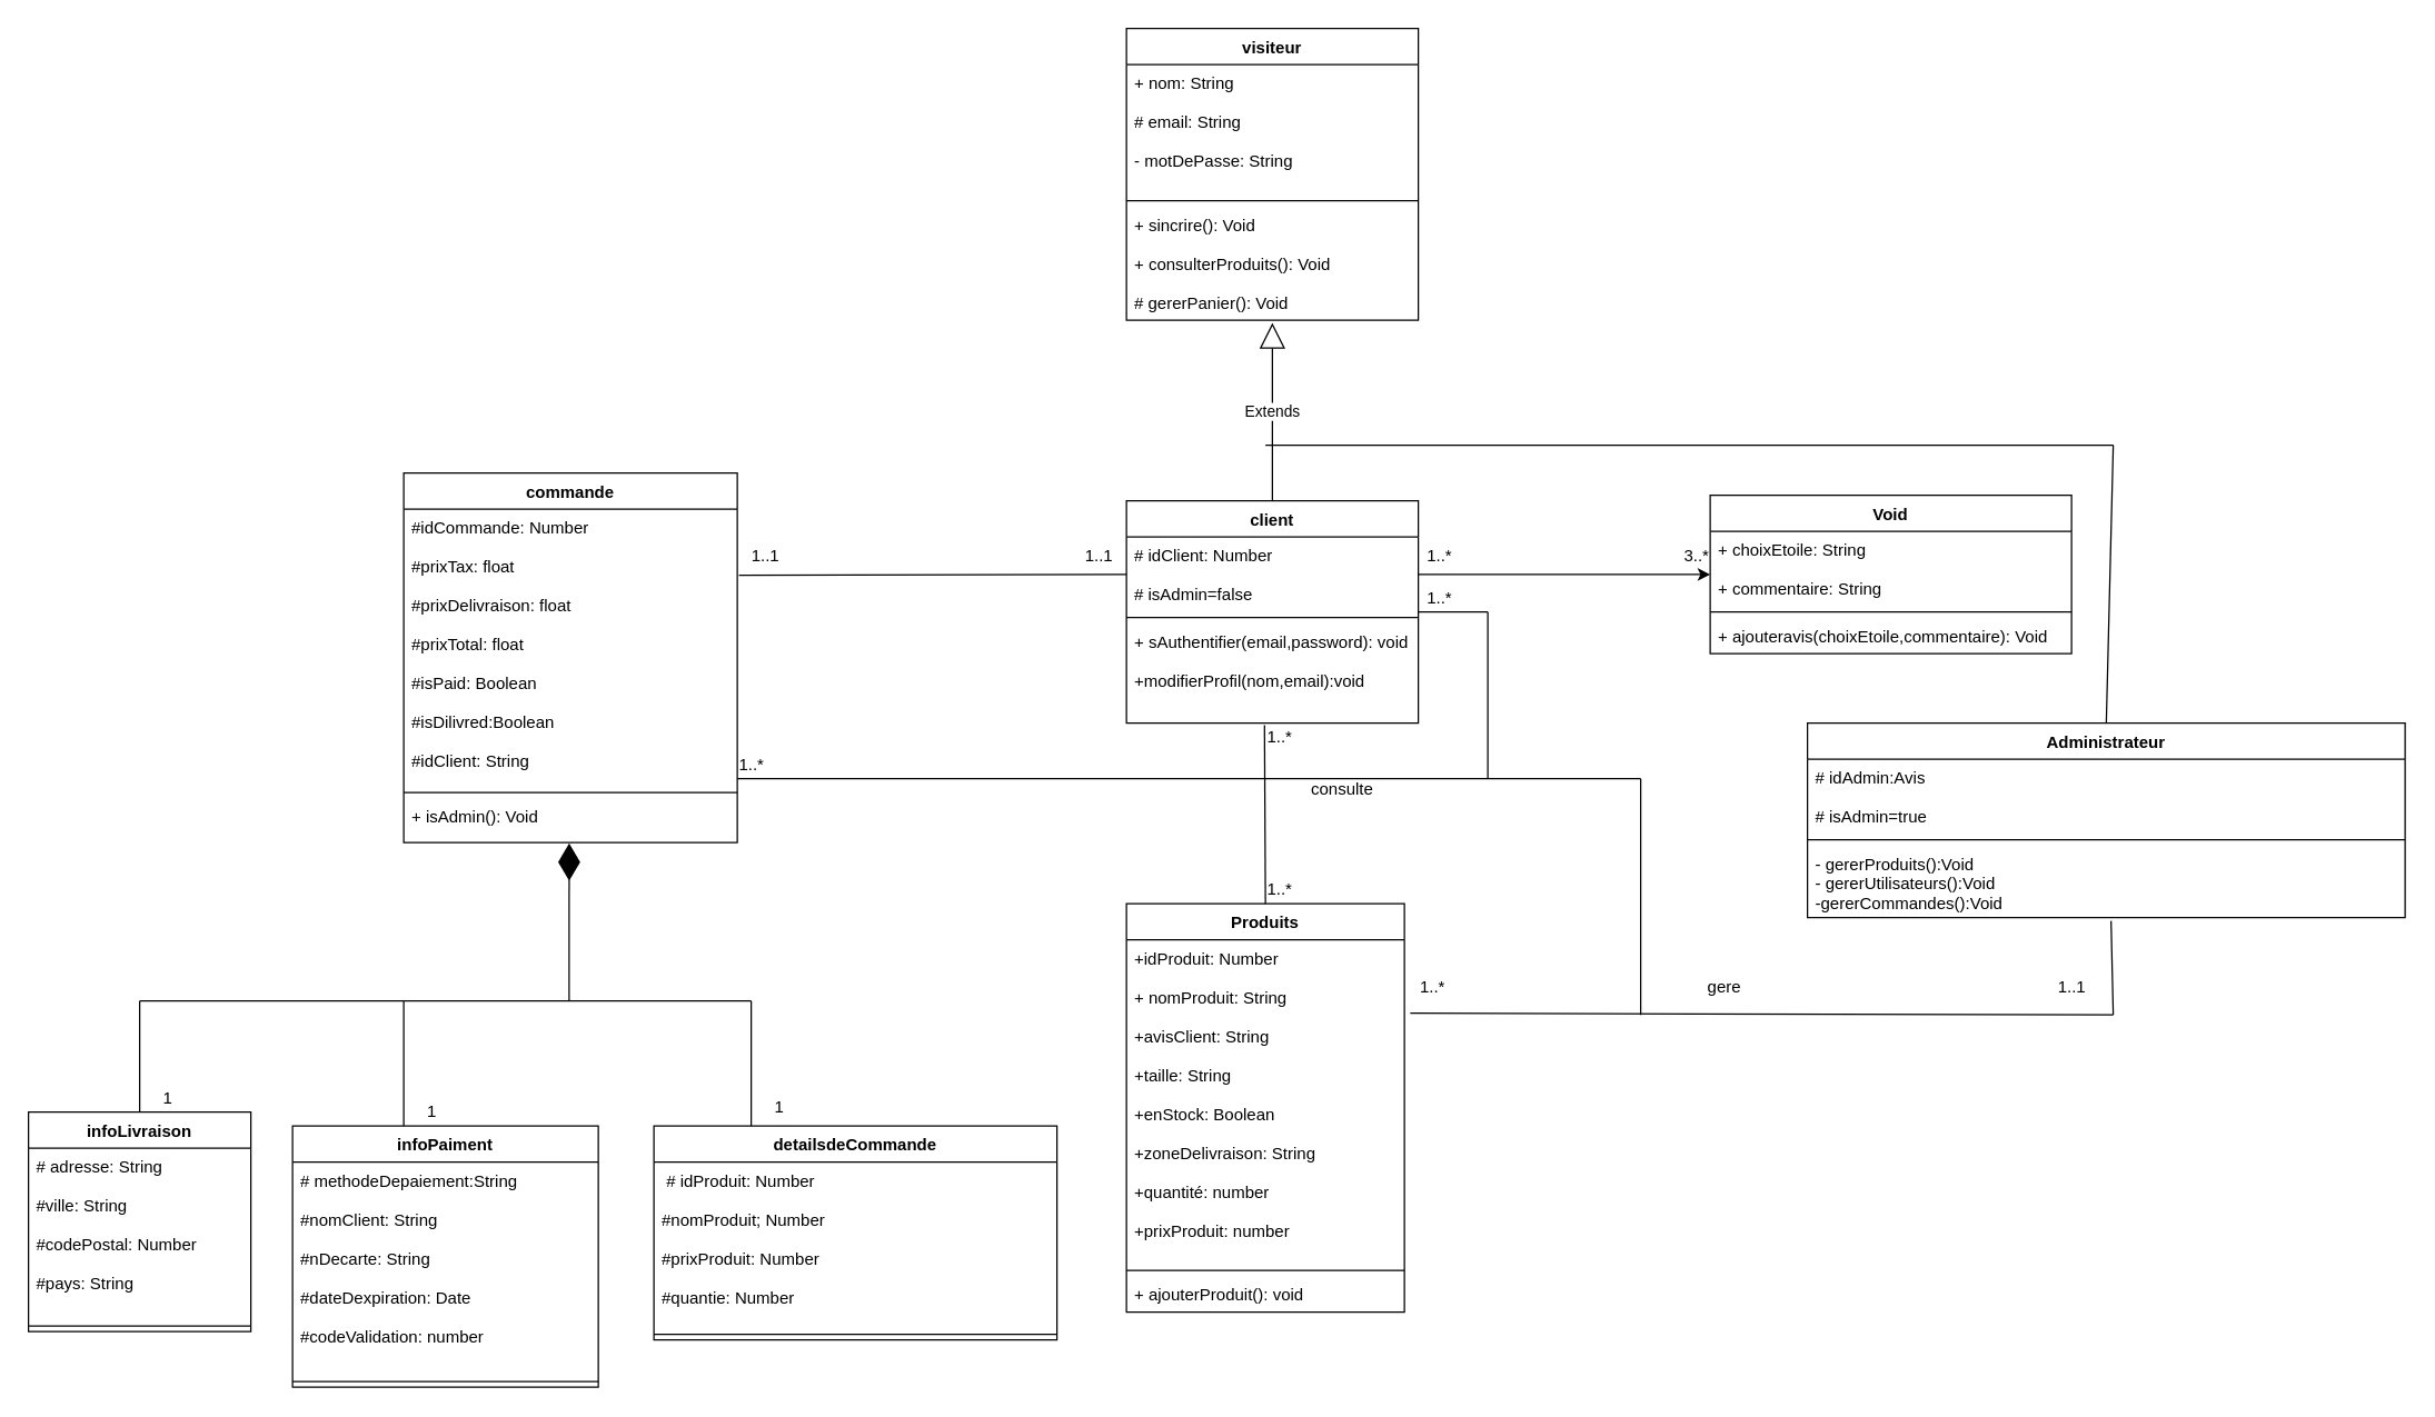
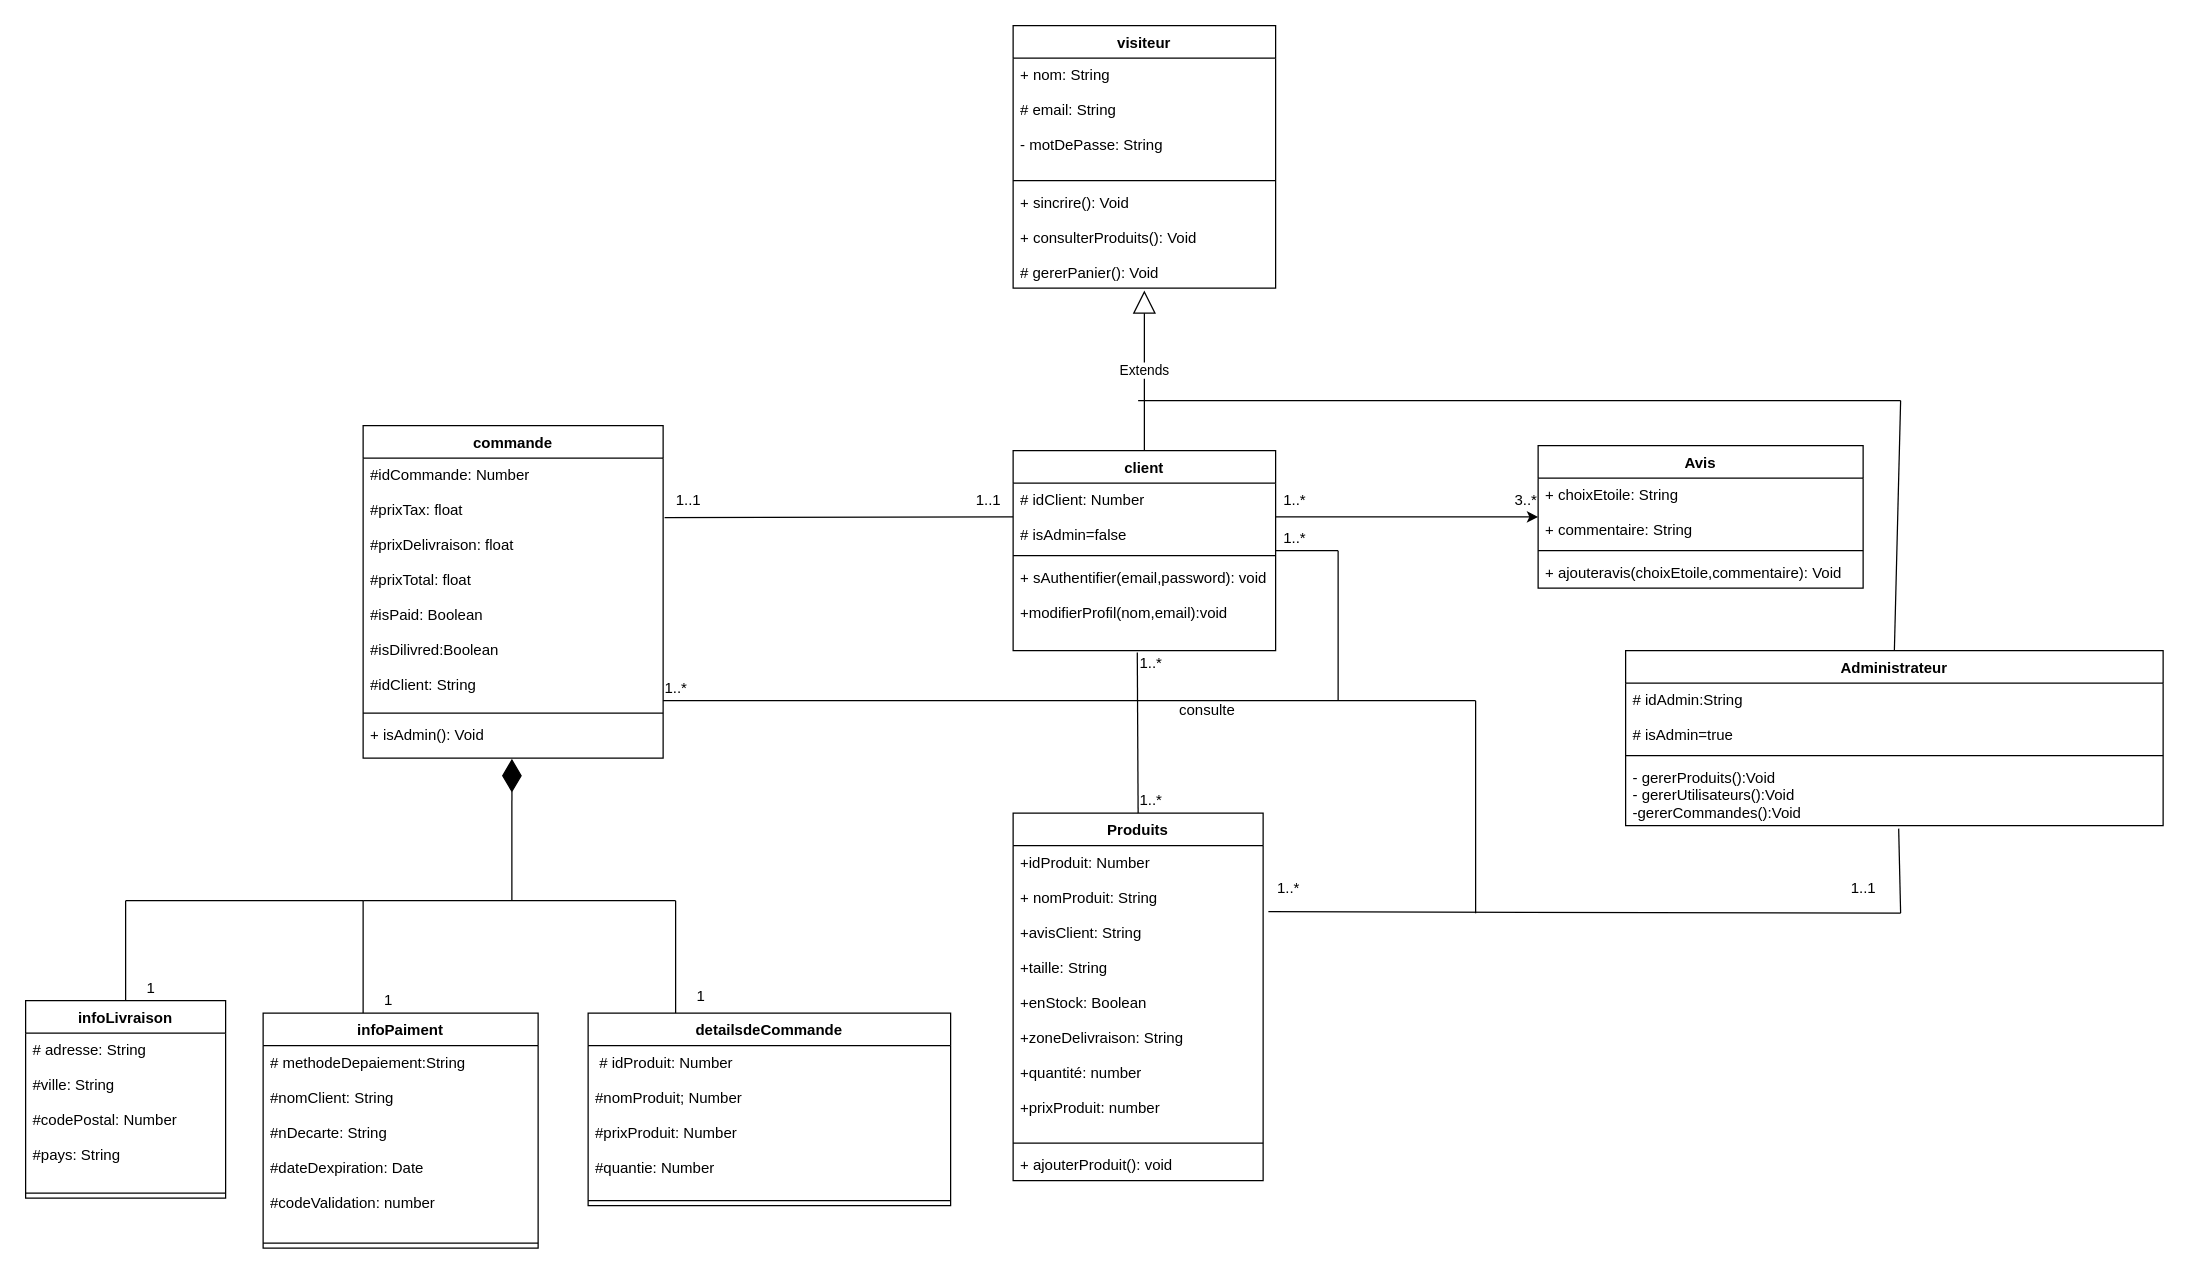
- <mxCell id="12" value="Void" style="swimlane;fontStyle=1;align=center;verticalAlign=top;childLayout=stackLayout;horizontal=1;startSize=26;horizontalStack=0;resizeParent=1;resizeParentMax=0;resizeLast=0;collapsible=1;marginBottom=0;" parent="1" vertex="1"><mxGeometry x="1230" y="356" width="260" height="114" as="geometry" /></mxCell>
+ <mxCell id="12" value="Avis" style="swimlane;fontStyle=1;align=center;verticalAlign=top;childLayout=stackLayout;horizontal=1;startSize=26;horizontalStack=0;resizeParent=1;resizeParentMax=0;resizeLast=0;collapsible=1;marginBottom=0;" parent="1" vertex="1"><mxGeometry x="1230" y="356" width="260" height="114" as="geometry" /></mxCell>
- <mxCell id="52" value="# idAdmin:Avis&#10;&#10;# isAdmin=true" style="text;strokeColor=none;fillColor=none;align=left;verticalAlign=top;spacingLeft=4;spacingRight=4;overflow=hidden;rotatable=0;points=[[0,0.5],[1,0.5]];portConstraint=eastwest;" parent="51" vertex="1"><mxGeometry y="26" width="430" height="54" as="geometry" /></mxCell>
+ <mxCell id="52" value="# idAdmin:String&#10;&#10;# isAdmin=true" style="text;strokeColor=none;fillColor=none;align=left;verticalAlign=top;spacingLeft=4;spacingRight=4;overflow=hidden;rotatable=0;points=[[0,0.5],[1,0.5]];portConstraint=eastwest;" parent="51" vertex="1"><mxGeometry y="26" width="430" height="54" as="geometry" /></mxCell>
- <mxCell id="59" value="gere" style="text;html=1;align=center;verticalAlign=middle;resizable=0;points=[];autosize=1;strokeColor=none;fillColor=none;" parent="1" vertex="1"><mxGeometry x="1220" y="700" width="40" height="20" as="geometry" /></mxCell>
